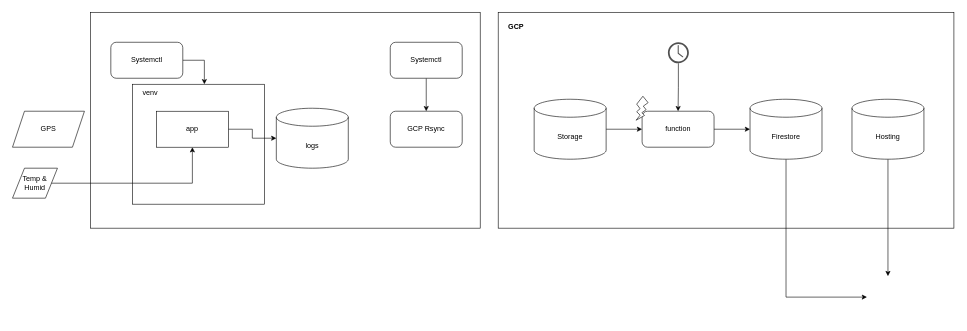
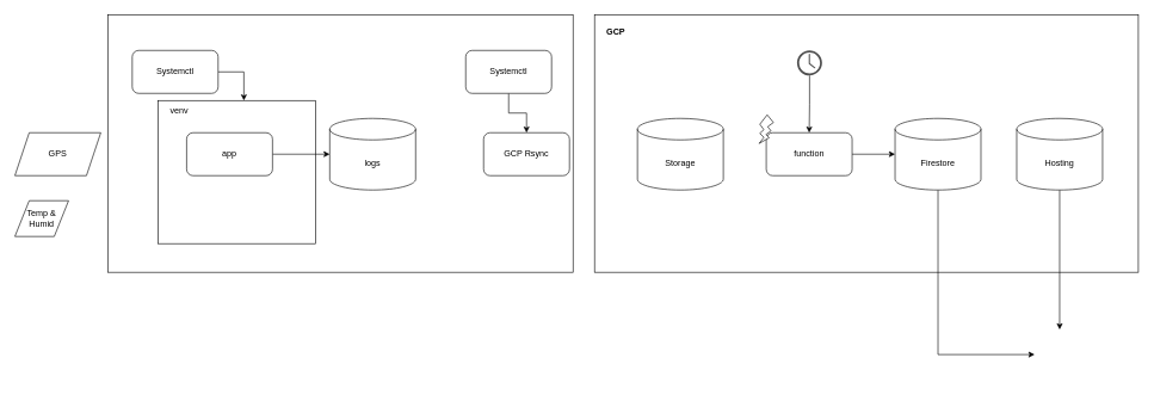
- <mxCell id="12" value="app" style="whiteSpace=wrap;html=1;rounded=0;" vertex="1" parent="1"><mxGeometry x="260" y="185" width="120" height="60" as="geometry" /></mxCell>
+ <mxCell id="12" value="app" style="rounded=1;whiteSpace=wrap;html=1;" vertex="1" parent="1"><mxGeometry x="260" y="185" width="120" height="60" as="geometry" /></mxCell>
- <mxCell id="14" value="GCP Rsync" style="rounded=1;whiteSpace=wrap;html=1;" vertex="1" parent="1"><mxGeometry x="650" y="185" width="120" height="60" as="geometry" /></mxCell>
+ <mxCell id="14" value="GCP Rsync" style="rounded=1;whiteSpace=wrap;html=1;" vertex="1" parent="1"><mxGeometry x="675" y="185" width="120" height="60" as="geometry" /></mxCell>
- <mxCell id="17" style="edgeStyle=orthogonalEdgeStyle;rounded=0;orthogonalLoop=1;jettySize=auto;html=1;" edge="1" parent="1" source="18" target="23"><mxGeometry relative="1" as="geometry" /></mxCell>
- <mxCell id="13" value="logs" style="shape=cylinder3;whiteSpace=wrap;html=1;boundedLbl=1;backgroundOutline=1;size=15;" vertex="1" parent="1"><mxGeometry x="460" y="180" width="120" height="100" as="geometry" /></mxCell>
+ <mxCell id="13" value="logs" style="shape=cylinder3;whiteSpace=wrap;html=1;boundedLbl=1;backgroundOutline=1;size=15;" vertex="1" parent="1"><mxGeometry x="460" y="165" width="120" height="100" as="geometry" /></mxCell>
- <mxCell id="10" style="edgeStyle=orthogonalEdgeStyle;rounded=0;orthogonalLoop=1;jettySize=auto;html=1;" edge="1" parent="1" source="4" target="12"><mxGeometry relative="1" as="geometry"><mxPoint x="220" y="215" as="sourcePoint" /></mxGeometry></mxCell>
